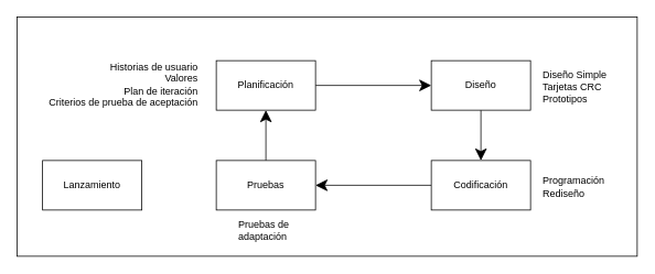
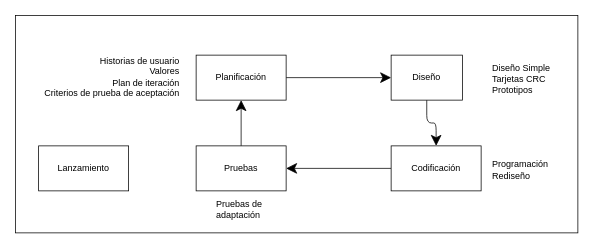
- <mxCell id="6" value="Diseño" style="rounded=0;whiteSpace=wrap;html=1;fillColor=default;" parent="1" vertex="1"><mxGeometry x="521" y="73" width="120" height="60" as="geometry" /></mxCell>
+ <mxCell id="6" value="Diseño" style="rounded=0;whiteSpace=wrap;html=1;fillColor=default;" parent="1" vertex="1"><mxGeometry x="521" y="73" width="95" height="60" as="geometry" /></mxCell>
